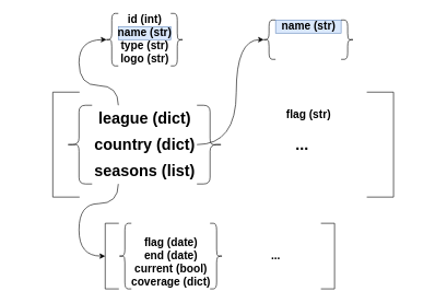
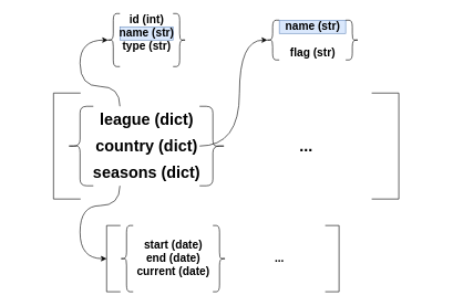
- <mxCell id="15" value="logo (str)" style="text;strokeColor=none;fillColor=none;html=1;fontSize=17;fontStyle=1;verticalAlign=middle;align=center;" vertex="1" parent="1"><mxGeometry x="180" y="80" width="80" height="20" as="geometry" /></mxCell>
- <mxCell id="19" value="flag (str)" style="text;strokeColor=none;fillColor=none;html=1;fontSize=17;fontStyle=1;verticalAlign=middle;align=center;" vertex="1" parent="1"><mxGeometry x="420" y="165" width="100" height="20" as="geometry" /></mxCell>
+ <mxCell id="19" value="flag (str)" style="text;strokeColor=none;fillColor=none;html=1;fontSize=17;fontStyle=1;verticalAlign=middle;align=center;" vertex="1" parent="1"><mxGeometry x="420" y="70" width="100" height="20" as="geometry" /></mxCell>
- <mxCell id="7" value="seasons (list)" style="text;strokeColor=none;fillColor=none;html=1;fontSize=24;fontStyle=1;verticalAlign=middle;align=center;" vertex="1" parent="1"><mxGeometry x="140" y="240" width="160" height="40" as="geometry" /></mxCell>
+ <mxCell id="7" value="seasons (dict)" style="text;strokeColor=none;fillColor=none;html=1;fontSize=24;fontStyle=1;verticalAlign=middle;align=center;" vertex="1" parent="1"><mxGeometry x="140" y="240" width="160" height="40" as="geometry" /></mxCell>
- <mxCell id="23" value="flag (date)" style="text;strokeColor=none;fillColor=none;html=1;fontSize=17;fontStyle=1;verticalAlign=middle;align=center;" vertex="1" parent="1"><mxGeometry x="200" y="360" width="120" height="20" as="geometry" /></mxCell>
+ <mxCell id="23" value="start (date)" style="text;strokeColor=none;fillColor=none;html=1;fontSize=17;fontStyle=1;verticalAlign=middle;align=center;" vertex="1" parent="1"><mxGeometry x="200" y="360" width="120" height="20" as="geometry" /></mxCell>
- <mxCell id="26" value="current (bool)" style="text;strokeColor=none;fillColor=none;html=1;fontSize=17;fontStyle=1;verticalAlign=middle;align=center;" vertex="1" parent="1"><mxGeometry x="200" y="400" width="120" height="20" as="geometry" /></mxCell>
+ <mxCell id="26" value="current (date)" style="text;strokeColor=none;fillColor=none;html=1;fontSize=17;fontStyle=1;verticalAlign=middle;align=center;" vertex="1" parent="1"><mxGeometry x="200" y="400" width="120" height="20" as="geometry" /></mxCell>
- <mxCell id="27" value="coverage (dict)" style="text;strokeColor=none;fillColor=none;html=1;fontSize=17;fontStyle=1;verticalAlign=middle;align=center;" vertex="1" parent="1"><mxGeometry x="200" y="420" width="120" height="20" as="geometry" /></mxCell>
